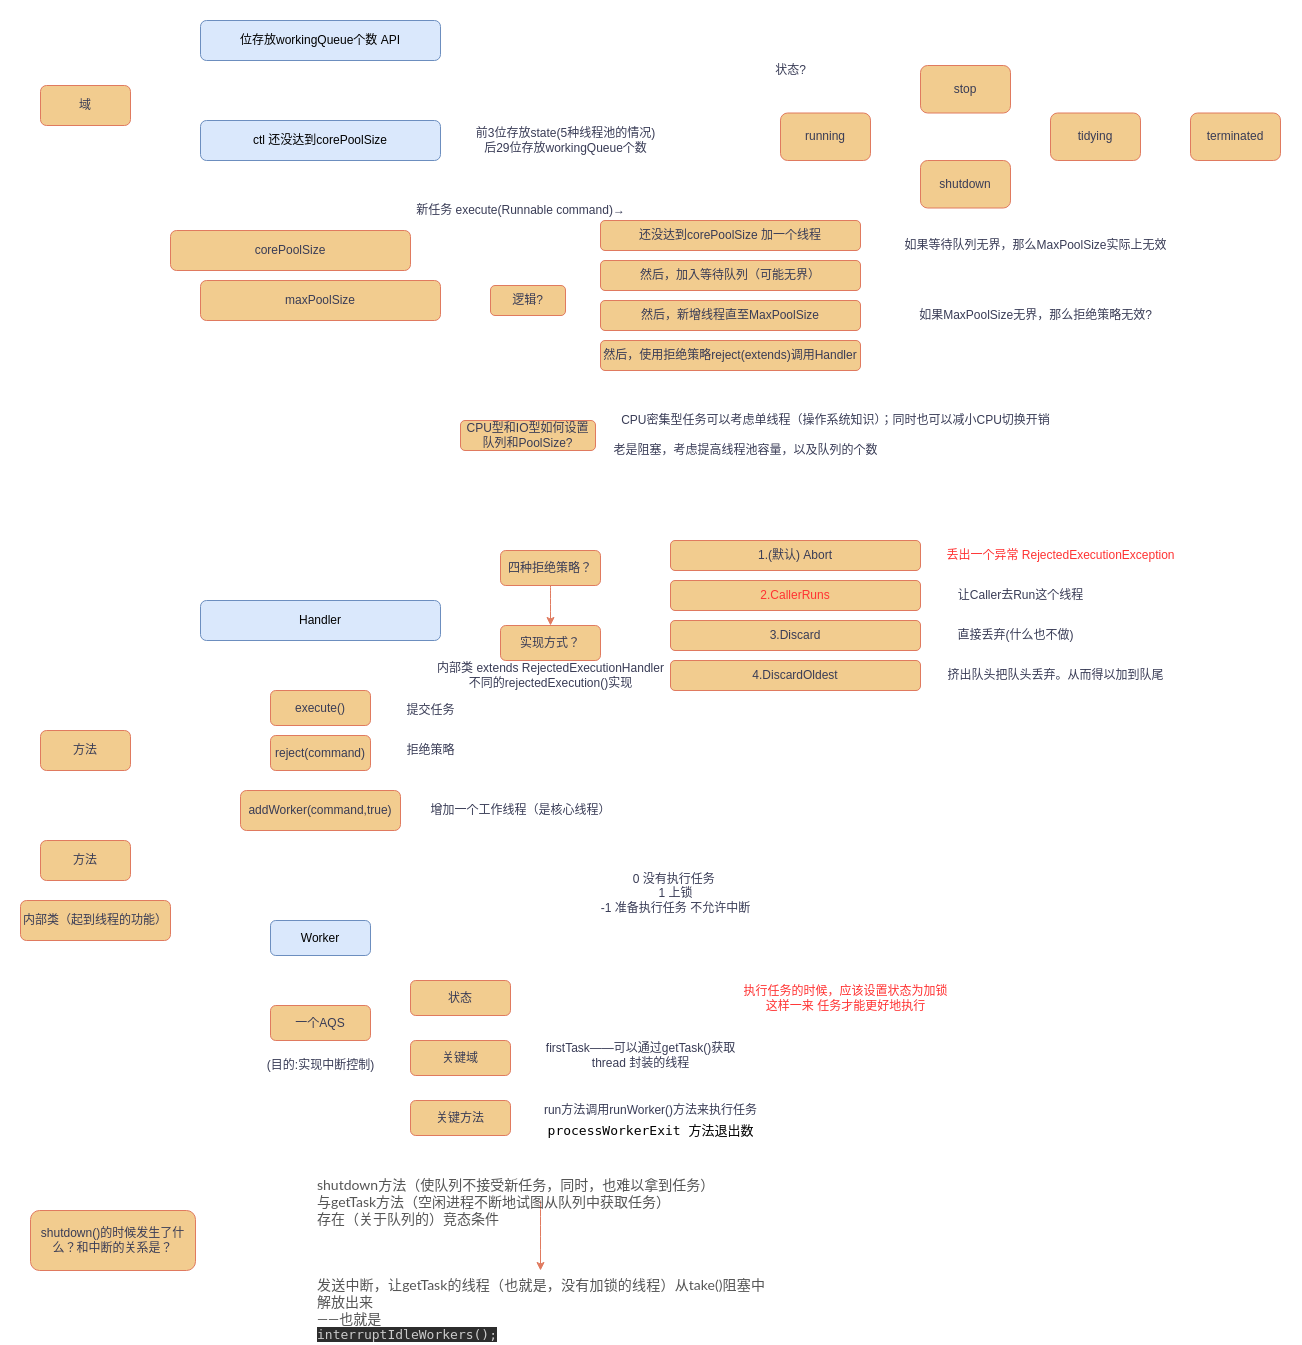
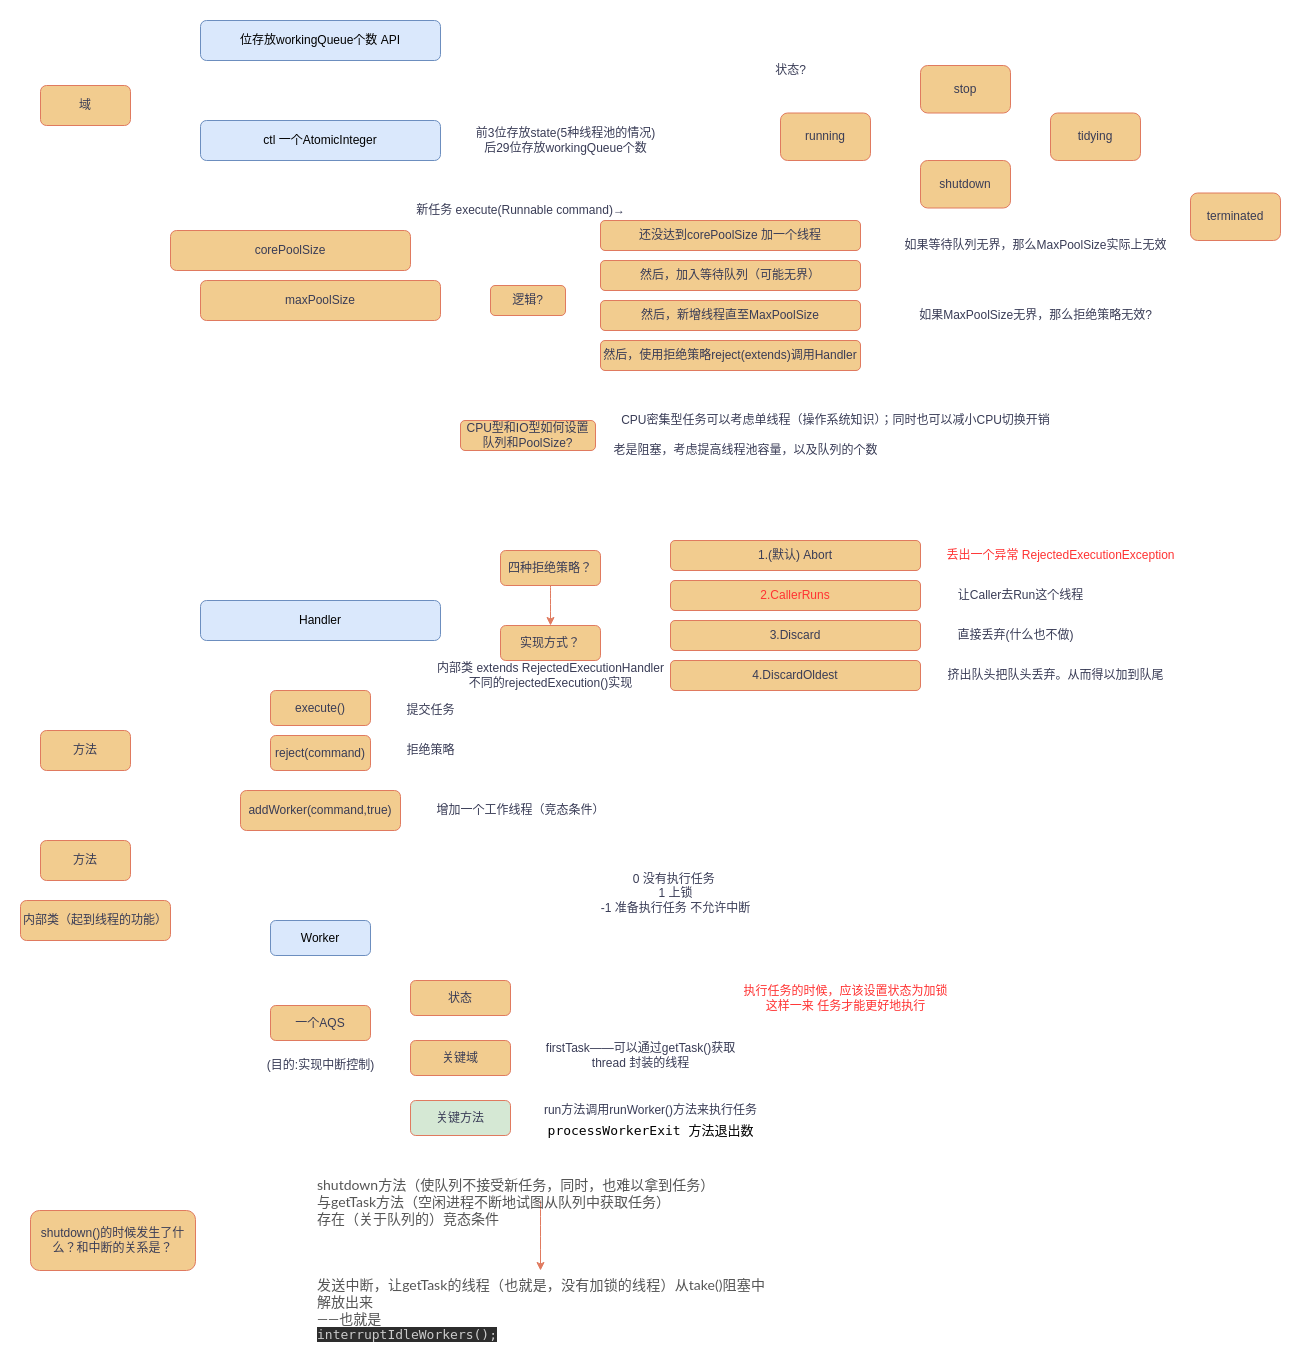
- <mxCell id="11" value="terminated" style="whiteSpace=wrap;html=1;sketch=0;strokeColor=#E07A5F;fillColor=#F2CC8F;fontColor=#393C56;rounded=1;" parent="1" vertex="1"><mxGeometry x="1190" y="112.5" width="90" height="47.5" as="geometry" /></mxCell>
+ <mxCell id="11" value="terminated" style="whiteSpace=wrap;html=1;sketch=0;strokeColor=#E07A5F;fillColor=#F2CC8F;fontColor=#393C56;rounded=1;" parent="1" vertex="1"><mxGeometry x="1190" y="192.5" width="90" height="47.5" as="geometry" /></mxCell>
- <mxCell id="3" value="ctl 还没达到corePoolSize" style="whiteSpace=wrap;html=1;sketch=0;strokeColor=#6c8ebf;fillColor=#dae8fc;rounded=1;" parent="1" vertex="1"><mxGeometry x="200" y="120" width="240" height="40" as="geometry" /></mxCell>
+ <mxCell id="3" value="ctl 一个AtomicInteger" style="whiteSpace=wrap;html=1;sketch=0;strokeColor=#6c8ebf;fillColor=#dae8fc;rounded=1;" parent="1" vertex="1"><mxGeometry x="200" y="120" width="240" height="40" as="geometry" /></mxCell>
- <mxCell id="32" value="增加一个工作线程（是核心线程）" style="text;html=1;align=center;verticalAlign=middle;resizable=0;points=[];autosize=1;fontColor=#393C56;" parent="1" vertex="1"><mxGeometry x="420" y="800" width="200" height="20" as="geometry" /></mxCell>
+ <mxCell id="32" value="增加一个工作线程（竞态条件）" style="text;html=1;align=center;verticalAlign=middle;resizable=0;points=[];autosize=1;fontColor=#393C56;" parent="1" vertex="1"><mxGeometry x="420" y="800" width="200" height="20" as="geometry" /></mxCell>
- <mxCell id="42" value="关键方法" style="whiteSpace=wrap;html=1;sketch=0;strokeColor=#E07A5F;fillColor=#F2CC8F;fontColor=#393C56;rounded=1;" parent="1" vertex="1"><mxGeometry x="410" y="1100" width="100" height="35" as="geometry" /></mxCell>
+ <mxCell id="42" value="关键方法" style="whiteSpace=wrap;html=1;sketch=0;strokeColor=#E07A5F;fillColor=#d5e8d4;fontColor=#393C56;rounded=1;" parent="1" vertex="1"><mxGeometry x="410" y="1100" width="100" height="35" as="geometry" /></mxCell>
